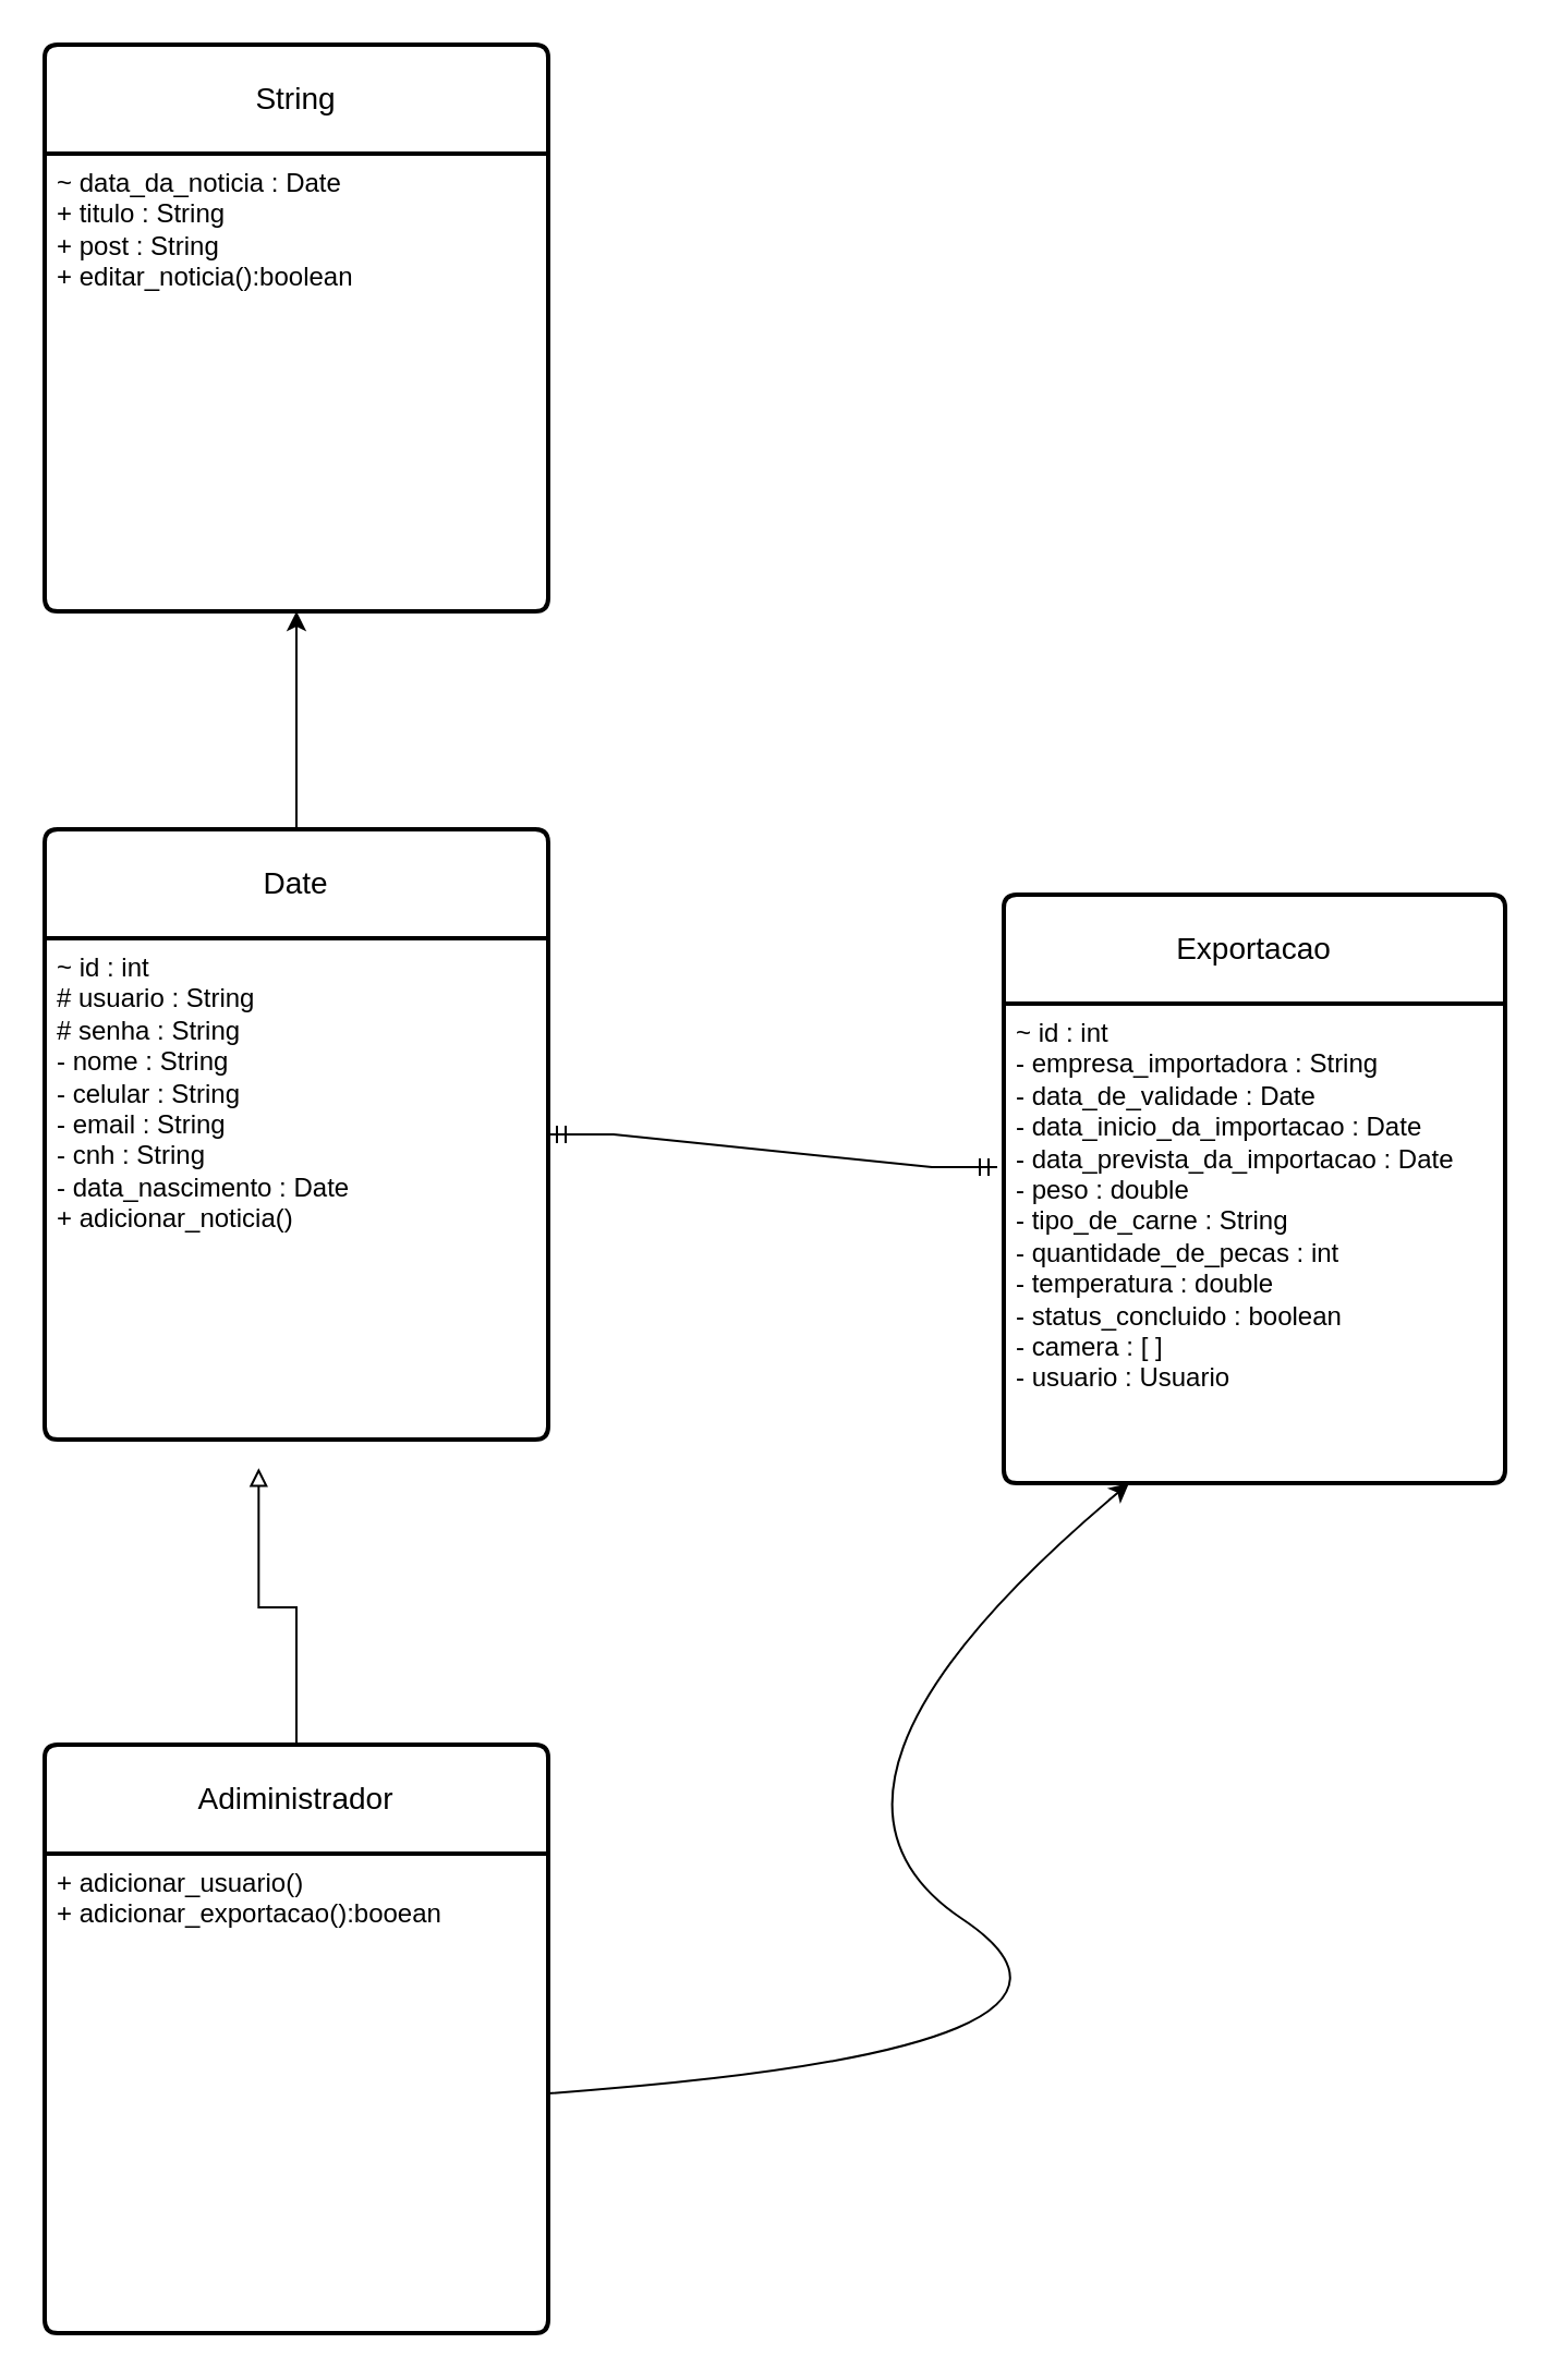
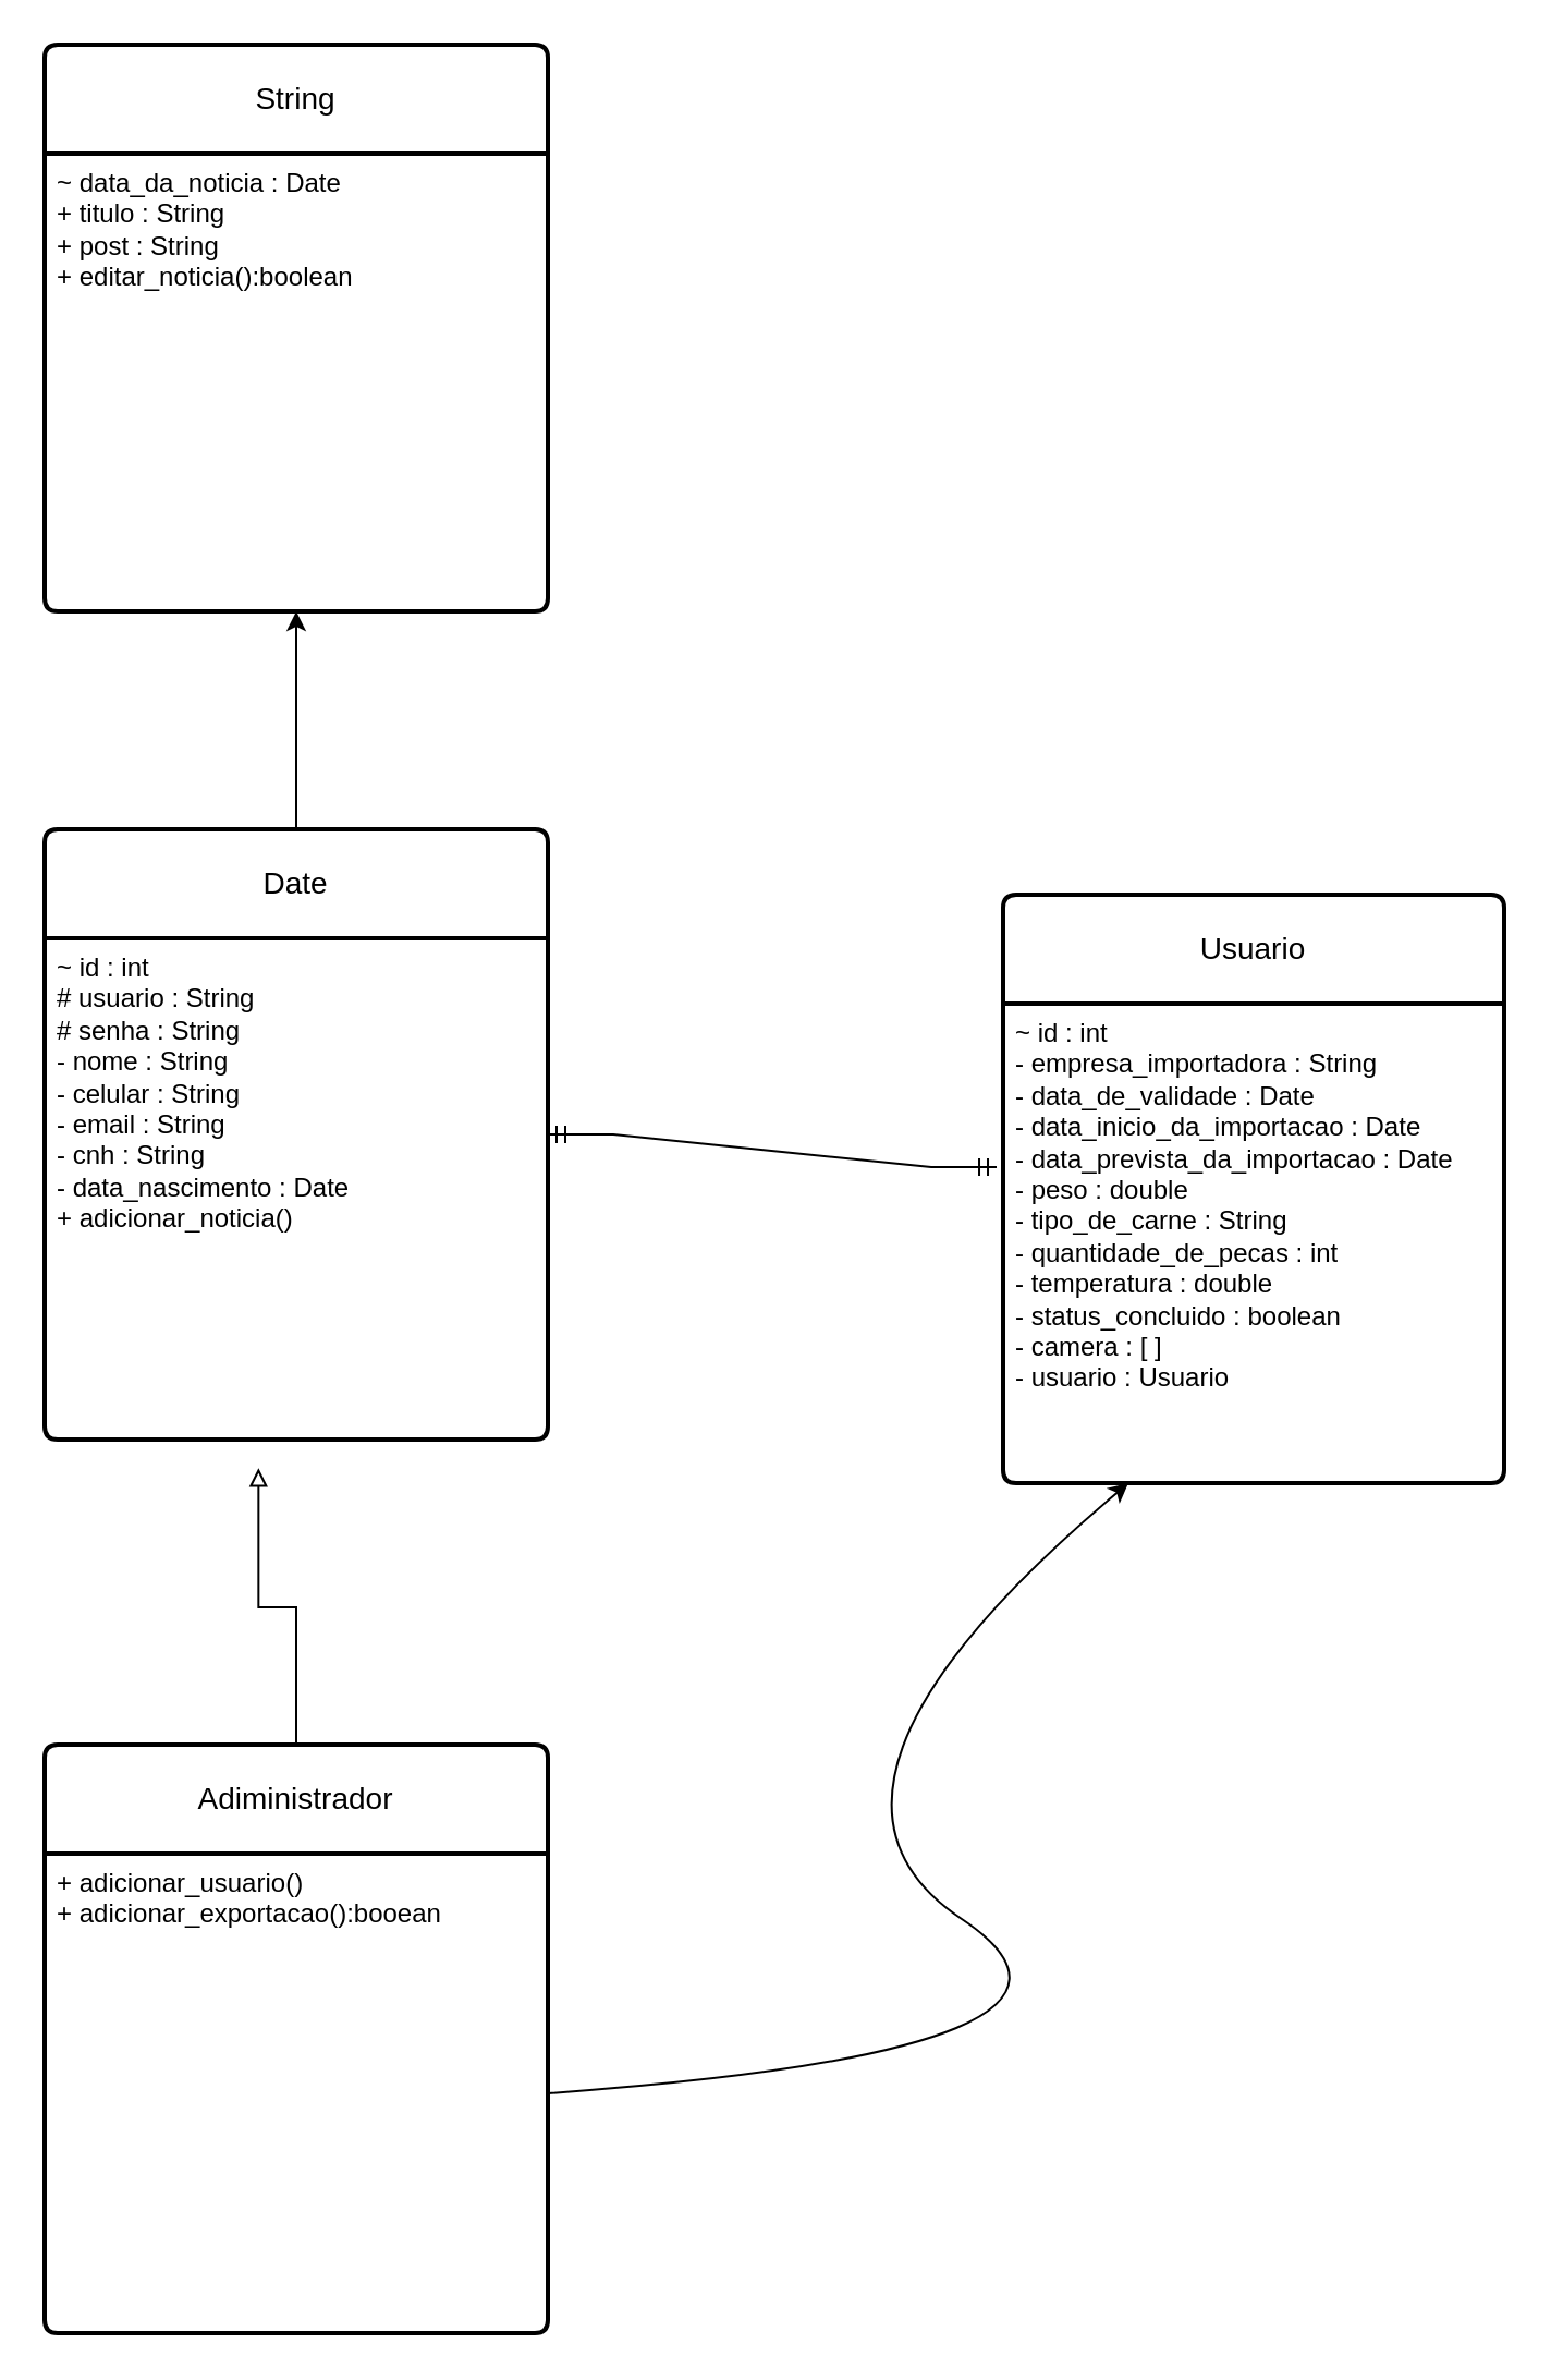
- <mxCell id="7" value="Exportacao" style="swimlane;childLayout=stackLayout;horizontal=1;startSize=50;horizontalStack=0;rounded=1;fontSize=14;fontStyle=0;strokeWidth=2;resizeParent=0;resizeLast=1;shadow=0;dashed=0;align=center;arcSize=4;whiteSpace=wrap;html=1;" vertex="1" parent="1"><mxGeometry x="460" y="410" width="230" height="270" as="geometry" /></mxCell>
+ <mxCell id="7" value="Usuario" style="swimlane;childLayout=stackLayout;horizontal=1;startSize=50;horizontalStack=0;rounded=1;fontSize=14;fontStyle=0;strokeWidth=2;resizeParent=0;resizeLast=1;shadow=0;dashed=0;align=center;arcSize=4;whiteSpace=wrap;html=1;" vertex="1" parent="1"><mxGeometry x="460" y="410" width="230" height="270" as="geometry" /></mxCell>
